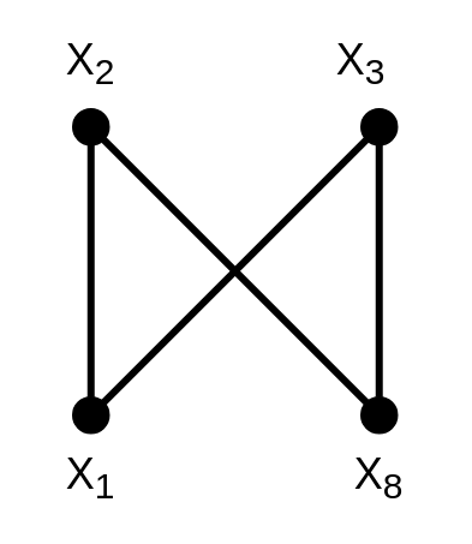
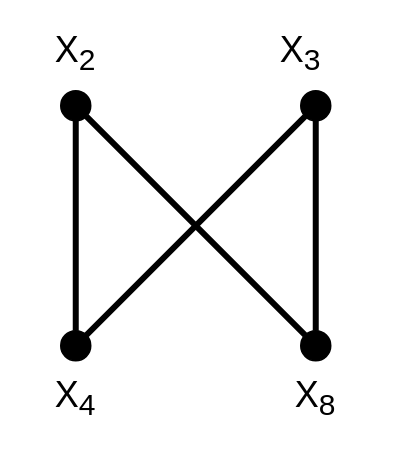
- <mxCell id="8" value="&lt;font style=&quot;font-size: 24px;&quot;&gt;X&lt;sub&gt;1&lt;/sub&gt;&lt;/font&gt;" style="text;html=1;align=center;verticalAlign=middle;whiteSpace=wrap;rounded=0;" parent="1" vertex="1"><mxGeometry x="20" y="250" width="60" height="30" as="geometry" /></mxCell>
+ <mxCell id="8" value="&lt;font style=&quot;font-size: 24px;&quot;&gt;X&lt;sub&gt;4&lt;/sub&gt;&lt;/font&gt;" style="text;html=1;align=center;verticalAlign=middle;whiteSpace=wrap;rounded=0;" parent="1" vertex="1"><mxGeometry x="20" y="250" width="60" height="30" as="geometry" /></mxCell>
